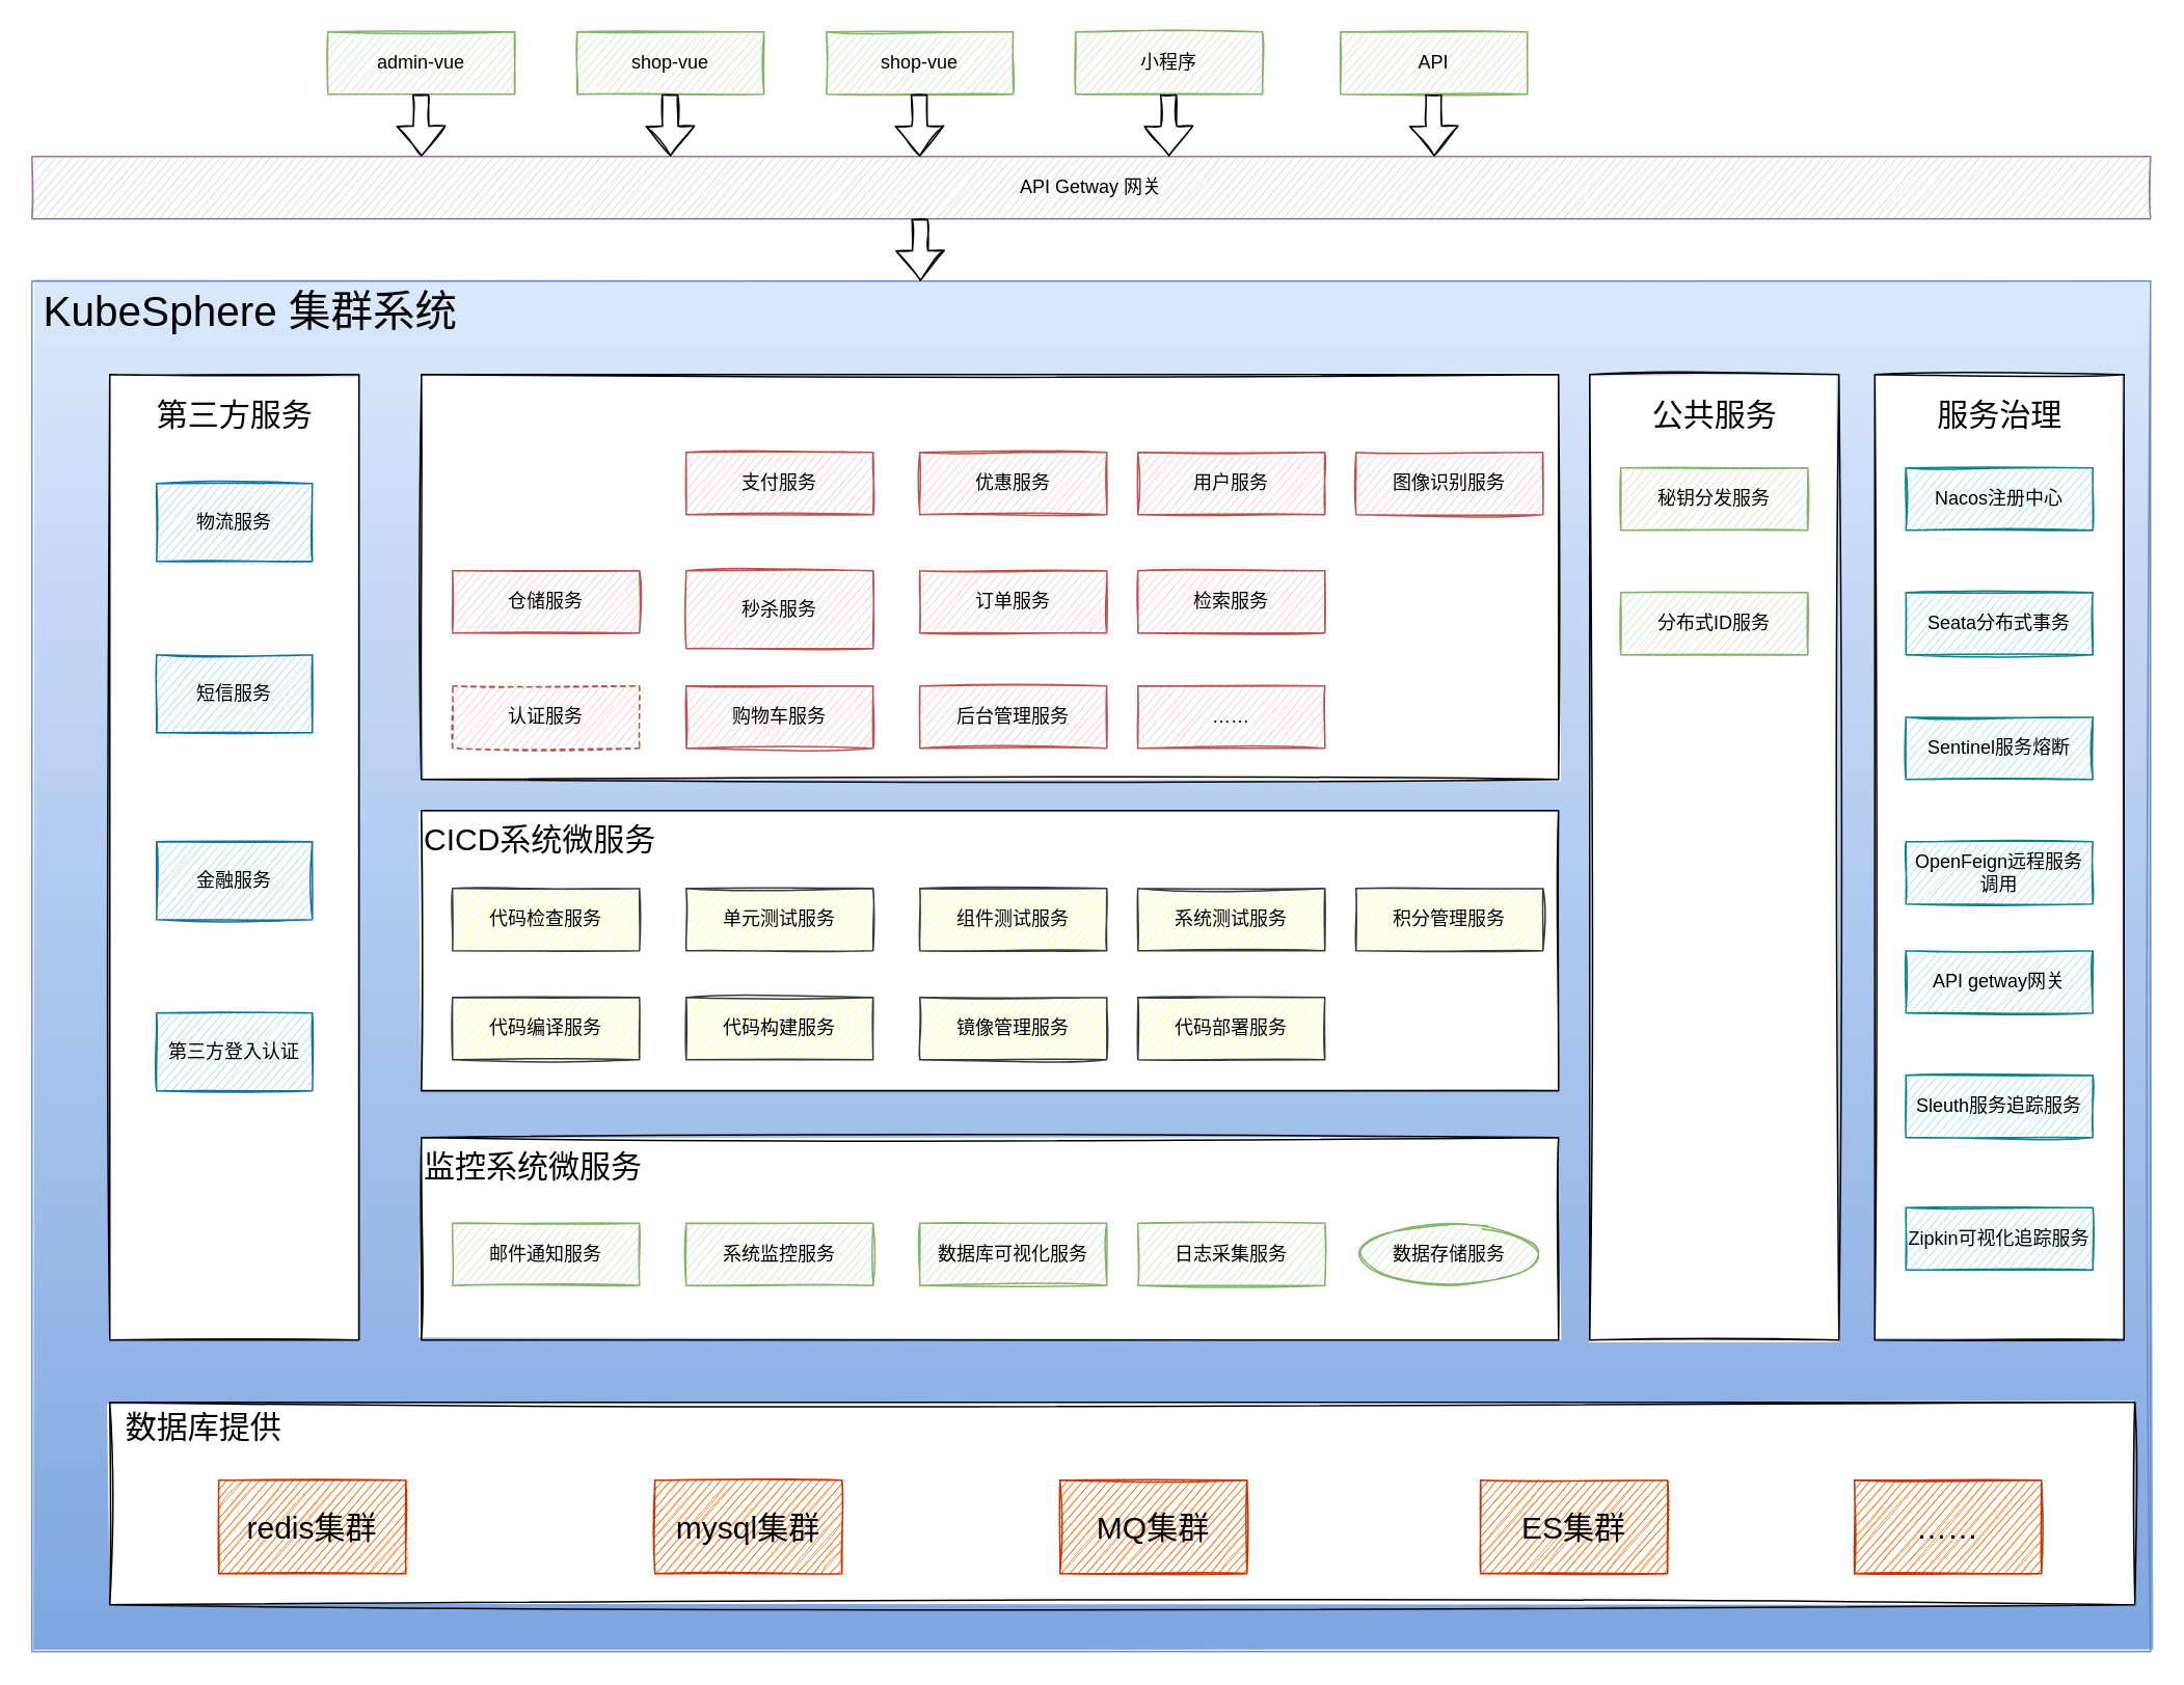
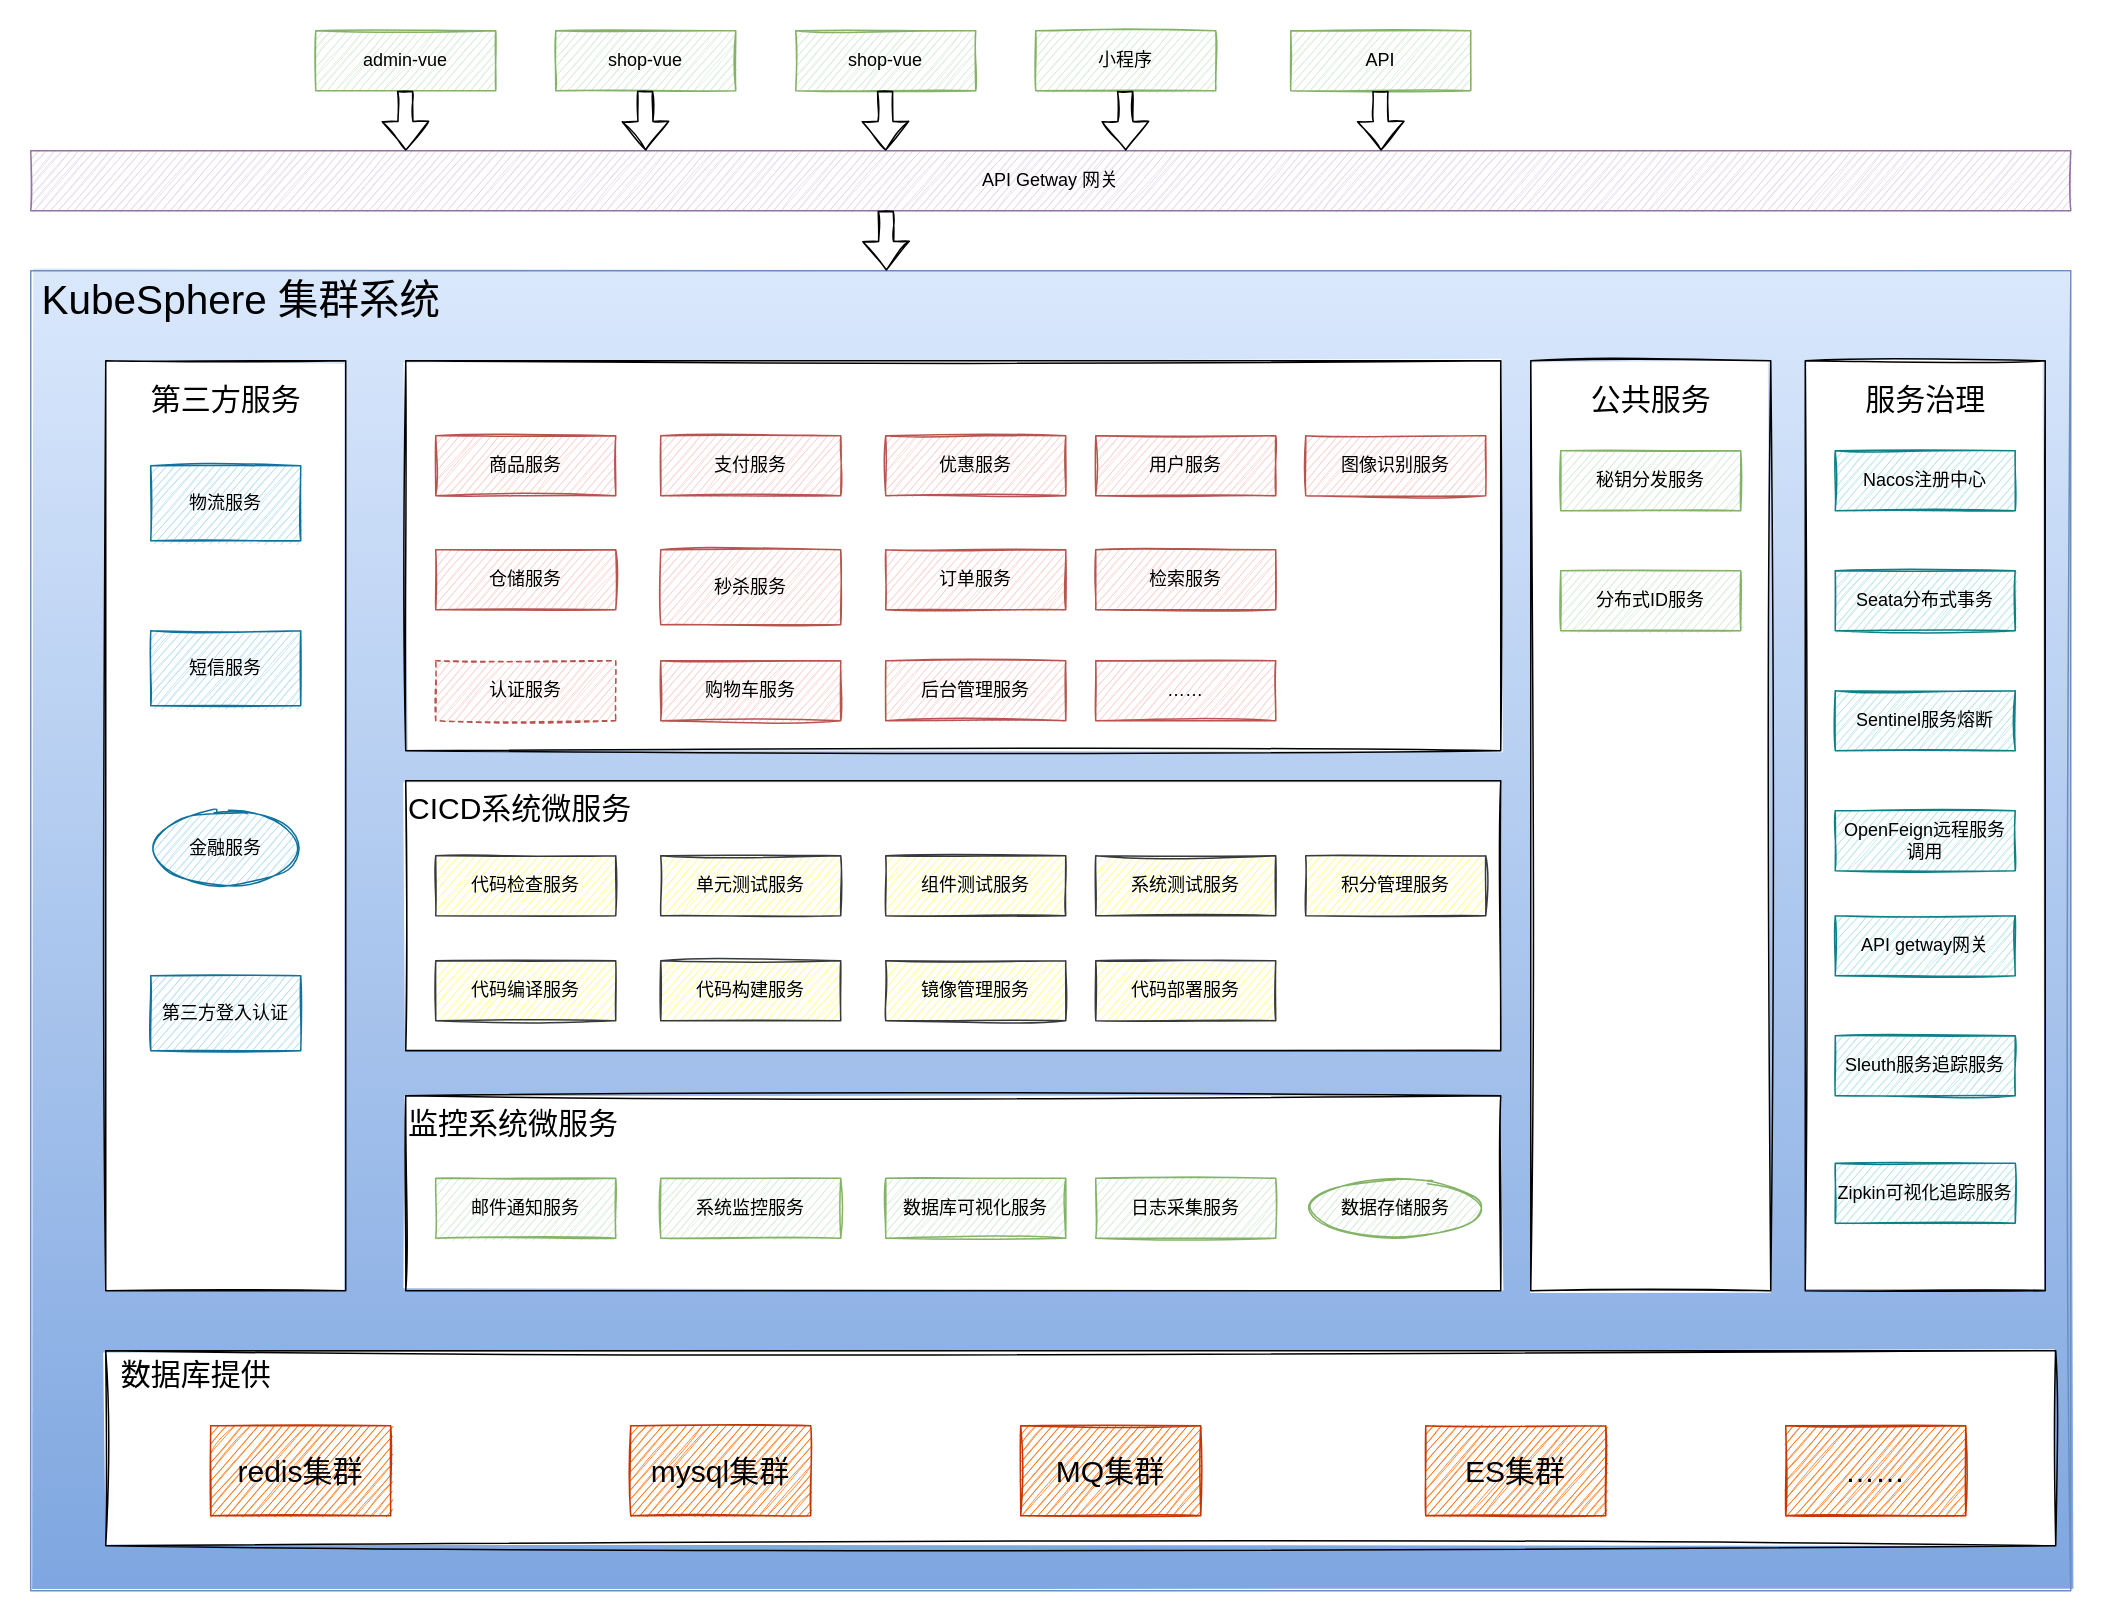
+ <mxCell id="13" value="商品服务" style="whiteSpace=wrap;html=1;fillColor=#f8cecc;strokeColor=#b85450;sketch=1;" vertex="1" parent="1"><mxGeometry x="290" y="290" width="120" height="40" as="geometry" /></mxCell>
- <mxCell id="46" value="金融服务" style="whiteSpace=wrap;html=1;sketch=1;fillColor=#b1ddf0;strokeColor=#10739e;" vertex="1" parent="1"><mxGeometry x="100" y="540" width="100" height="50" as="geometry" /></mxCell>
+ <mxCell id="46" value="金融服务" style="ellipse;whiteSpace=wrap;html=1;sketch=1;fillColor=#b1ddf0;strokeColor=#10739e;" vertex="1" parent="1"><mxGeometry x="100" y="540" width="100" height="50" as="geometry" /></mxCell>
